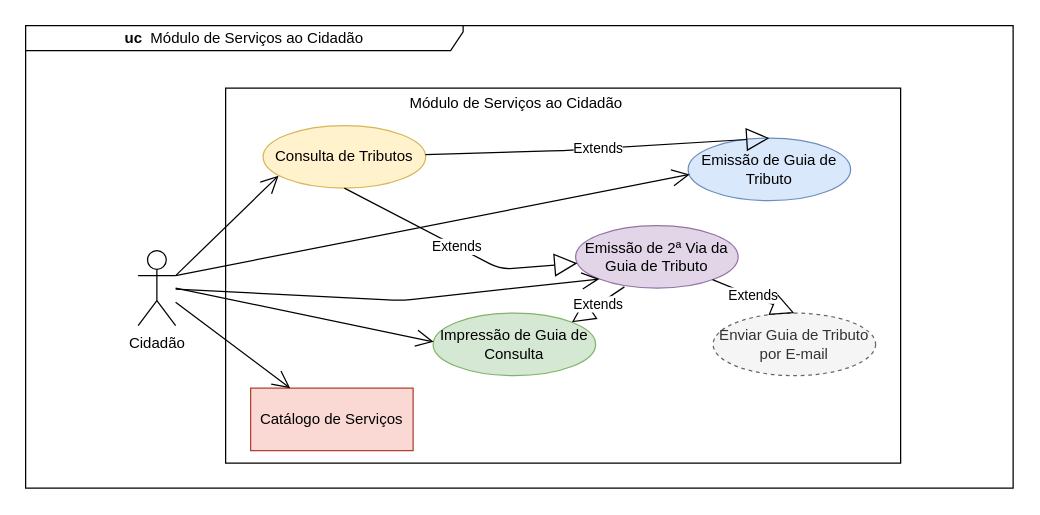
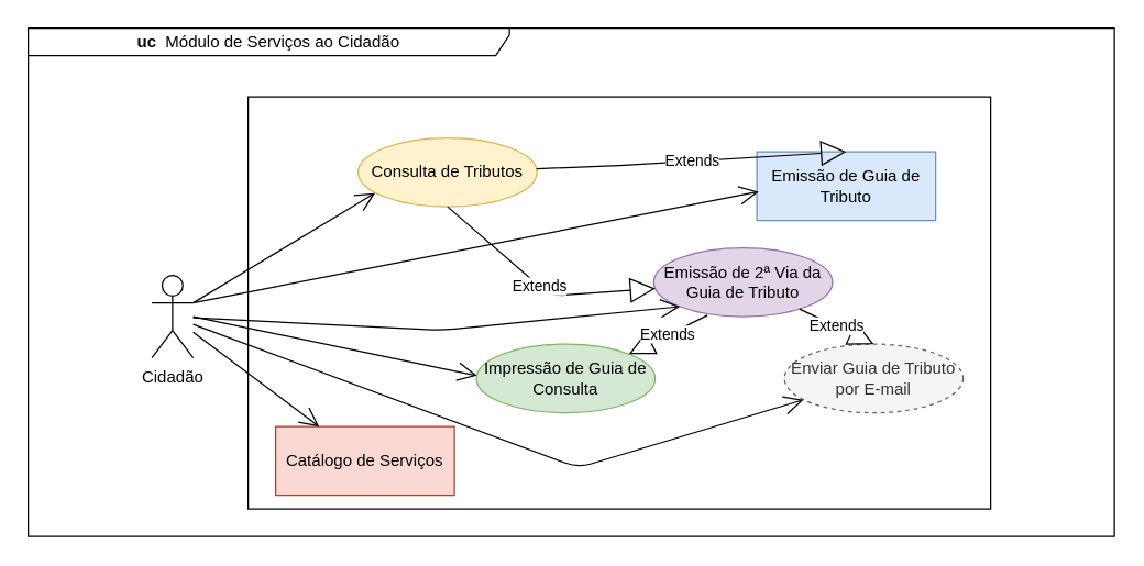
- <mxCell id="5" value="&amp;nbsp;Módulo de&amp;nbsp;Serviços ao Cidadão" style="text;html=1;strokeColor=none;fillColor=none;align=center;verticalAlign=middle;whiteSpace=wrap;rounded=0;" parent="1" vertex="1"><mxGeometry x="251" y="72" width="320" height="20" as="geometry" /></mxCell>
- <mxCell id="6" value="Consulta de Tributos" style="ellipse;whiteSpace=wrap;html=1;fillColor=#fff2cc;strokeColor=#d6b656;" parent="1" vertex="1"><mxGeometry x="210" y="100" width="130" height="50" as="geometry" /></mxCell>
+ <mxCell id="6" value="Consulta de Tributos" style="ellipse;whiteSpace=wrap;html=1;fillColor=#fff2cc;strokeColor=#d6b656;" parent="1" vertex="1"><mxGeometry x="260" y="100" width="130" height="50" as="geometry" /></mxCell>
- <mxCell id="8" value="Emissão de Guia de Tributo" style="ellipse;whiteSpace=wrap;html=1;fillColor=#dae8fc;strokeColor=#6c8ebf;" parent="1" vertex="1"><mxGeometry x="550" y="110" width="130" height="50" as="geometry" /></mxCell>
+ <mxCell id="8" value="Emissão de Guia de Tributo" style="whiteSpace=wrap;html=1;fillColor=#dae8fc;strokeColor=#6c8ebf;rounded=0;" parent="1" vertex="1"><mxGeometry x="550" y="110" width="130" height="50" as="geometry" /></mxCell>
- <mxCell id="7" value="Emissão de 2ª Via da Guia de Tributo" style="ellipse;whiteSpace=wrap;html=1;fillColor=#e1d5e7;strokeColor=#9673a6;" parent="1" vertex="1"><mxGeometry x="460" y="180" width="130" height="50" as="geometry" /></mxCell>
+ <mxCell id="7" value="Emissão de 2ª Via da Guia de Tributo" style="ellipse;whiteSpace=wrap;html=1;fillColor=#e1d5e7;strokeColor=#9673a6;" parent="1" vertex="1"><mxGeometry x="475" y="180" width="130" height="50" as="geometry" /></mxCell>
+ <mxCell id="12" value="" style="endArrow=open;endFill=1;endSize=12;html=1;" parent="1" target="10" edge="1" source="4"><mxGeometry width="160" relative="1" as="geometry"><mxPoint x="181" y="239" as="sourcePoint" /><mxPoint x="291" y="327" as="targetPoint" /><Array as="points"><mxPoint x="420" y="340" /></Array></mxGeometry></mxCell>
